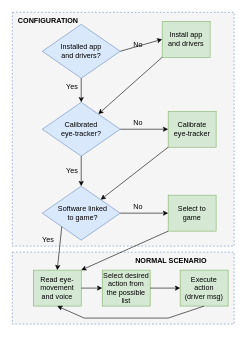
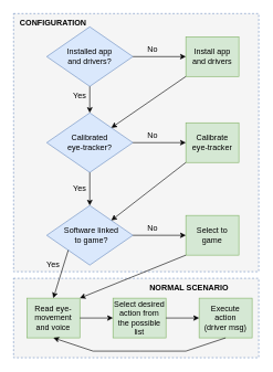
- <mxCell id="6" value="Install app and drivers" style="rounded=0;whiteSpace=wrap;html=1;fillColor=#d5e8d4;strokeColor=#82b366;" vertex="1" parent="1"><mxGeometry x="270" y="35" width="80" height="60" as="geometry" /></mxCell>
+ <mxCell id="6" value="Install app and drivers" style="rounded=0;whiteSpace=wrap;html=1;fillColor=#d5e8d4;strokeColor=#82b366;" vertex="1" parent="1"><mxGeometry x="280" y="55" width="80" height="60" as="geometry" /></mxCell>
- <mxCell id="15" value="Read eye-movement and voice" style="rounded=0;whiteSpace=wrap;html=1;fillColor=#d5e8d4;strokeColor=#82b366;" vertex="1" parent="1"><mxGeometry x="55" y="450" width="80" height="60" as="geometry" /></mxCell>
+ <mxCell id="15" value="Read eye-movement and voice" style="rounded=0;whiteSpace=wrap;html=1;fillColor=#d5e8d4;strokeColor=#82b366;" vertex="1" parent="1"><mxGeometry x="40" y="450" width="80" height="60" as="geometry" /></mxCell>
